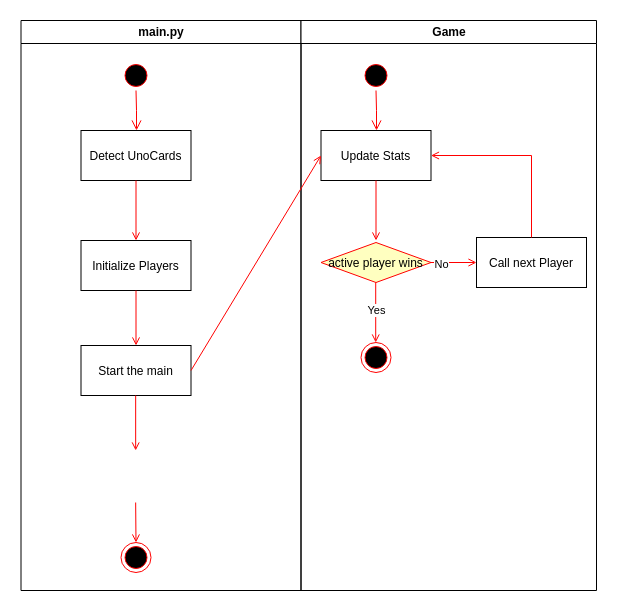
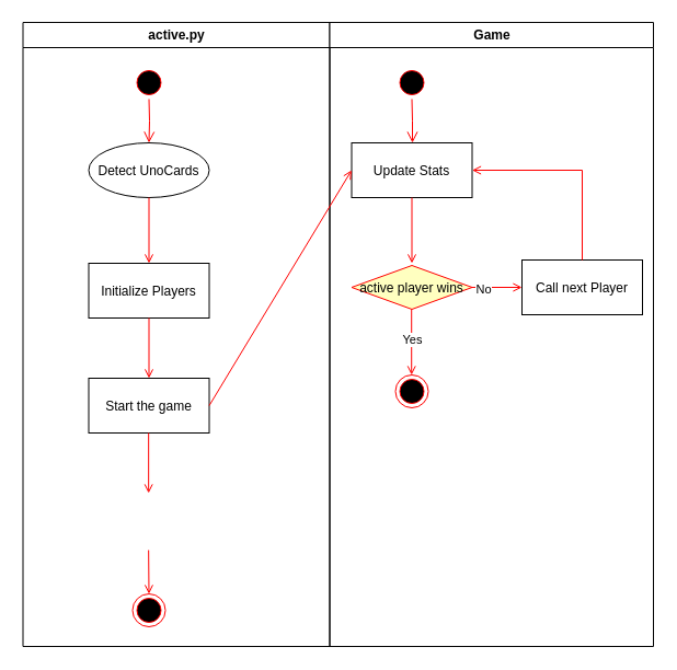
- <mxCell id="2" value="main.py" style="swimlane;whiteSpace=wrap" parent="1" vertex="1"><mxGeometry x="20.5" y="20" width="280" height="570" as="geometry" /></mxCell>
+ <mxCell id="2" value="active.py" style="swimlane;whiteSpace=wrap" parent="1" vertex="1"><mxGeometry x="20.5" y="20" width="280" height="570" as="geometry" /></mxCell>
- <mxCell id="5" value="Detect UnoCards" style="" parent="2" vertex="1"><mxGeometry x="60" y="110" width="110" height="50" as="geometry" /></mxCell>
+ <mxCell id="5" value="Detect UnoCards" style="ellipse;" parent="2" vertex="1"><mxGeometry x="60" y="110" width="110" height="50" as="geometry" /></mxCell>
- <mxCell id="8" value="Start the main" style="" parent="2" vertex="1"><mxGeometry x="60" y="325" width="110" height="50" as="geometry" /></mxCell>
+ <mxCell id="8" value="Start the game" style="" parent="2" vertex="1"><mxGeometry x="60" y="325" width="110" height="50" as="geometry" /></mxCell>
